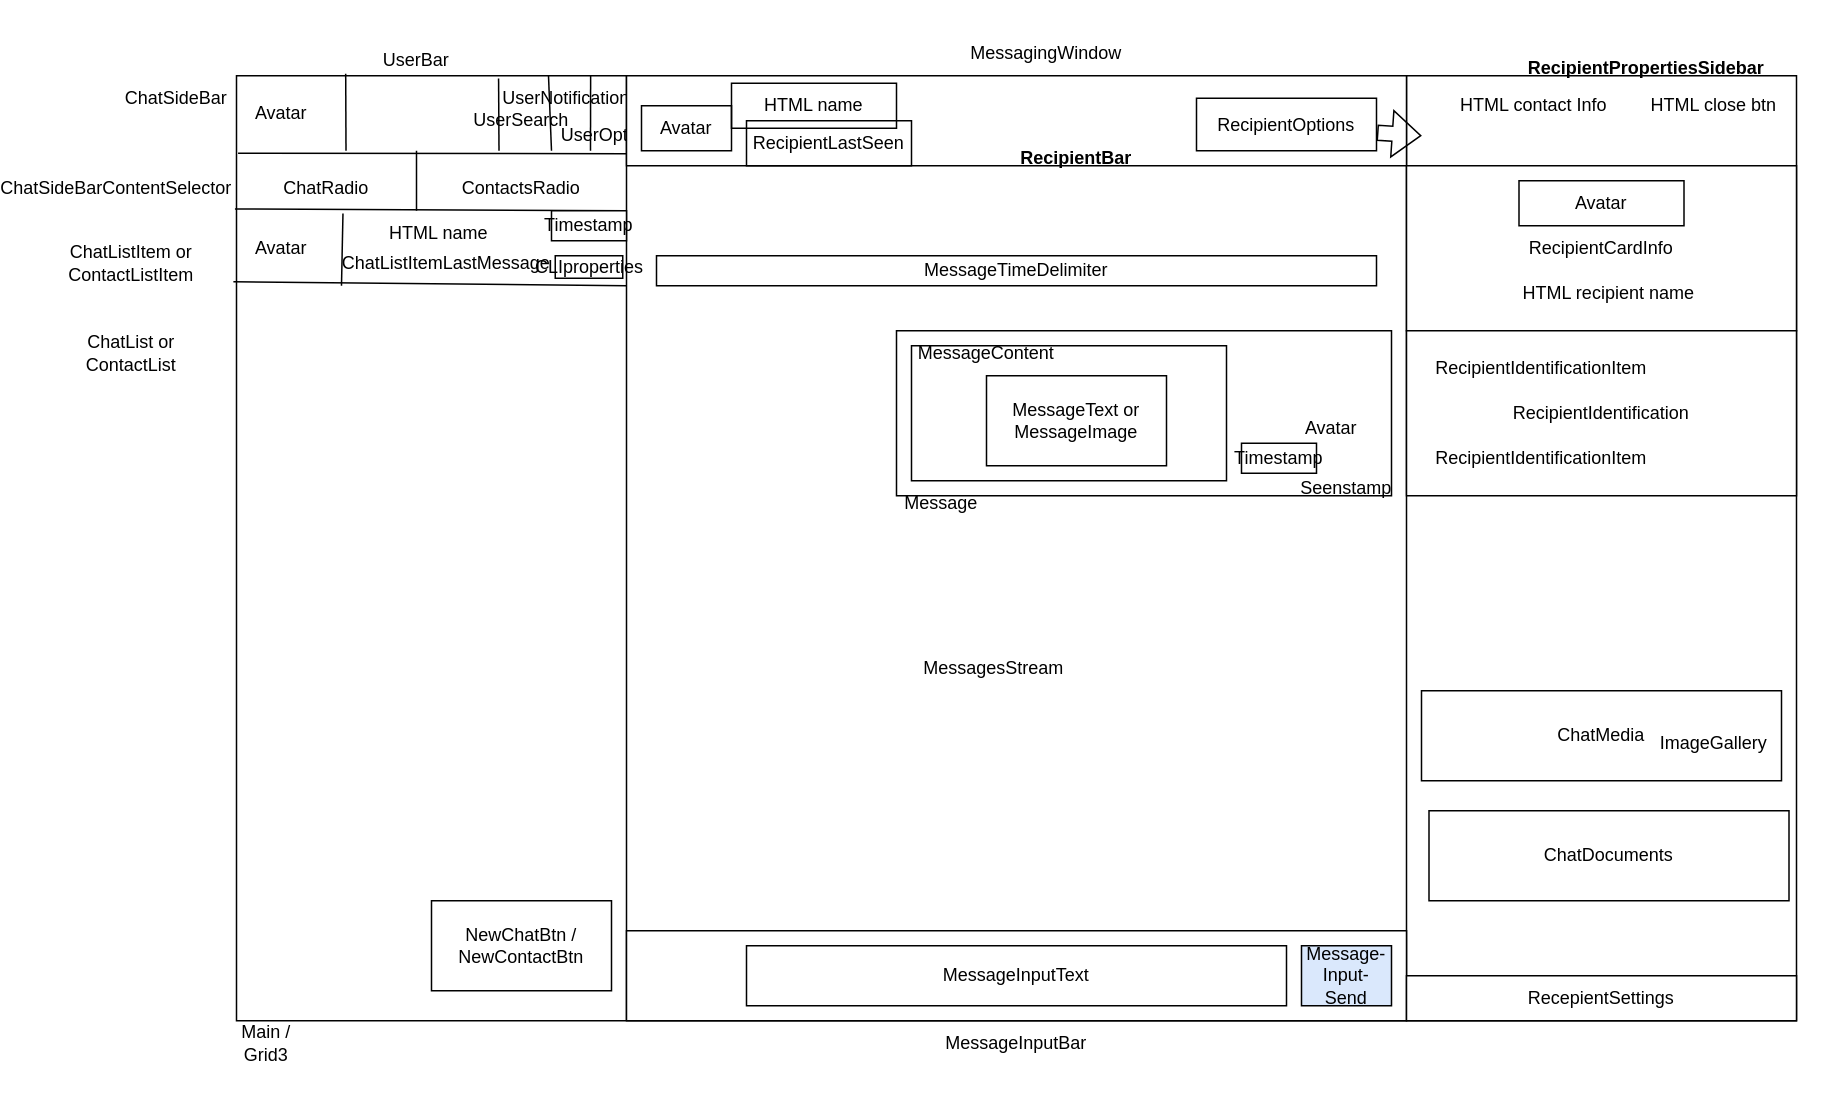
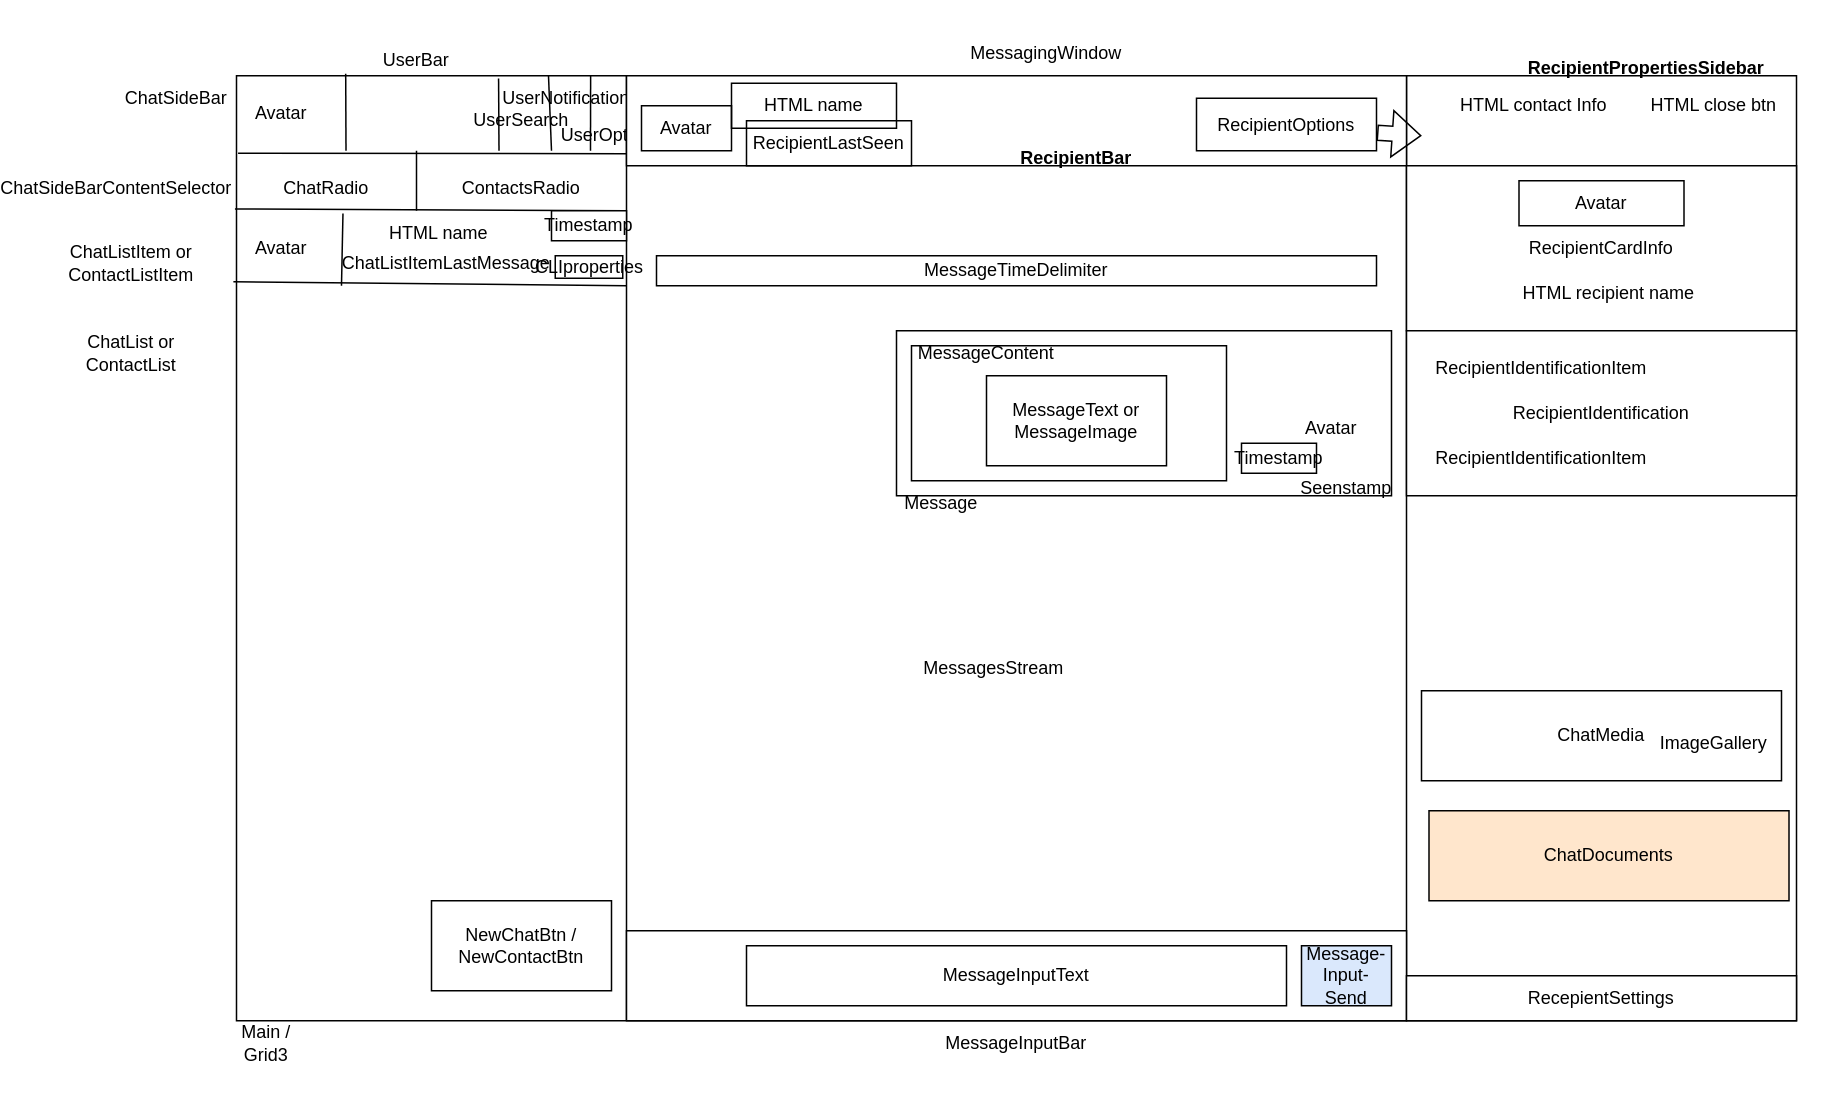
- <mxCell id="66" value="ChatDocuments" style="rounded=0;whiteSpace=wrap;html=1;" parent="1" vertex="1"><mxGeometry x="925" y="540" width="240" height="60" as="geometry" /></mxCell>
+ <mxCell id="66" value="ChatDocuments" style="rounded=0;whiteSpace=wrap;html=1;fillColor=#ffe6cc;" parent="1" vertex="1"><mxGeometry x="925" y="540" width="240" height="60" as="geometry" /></mxCell>
